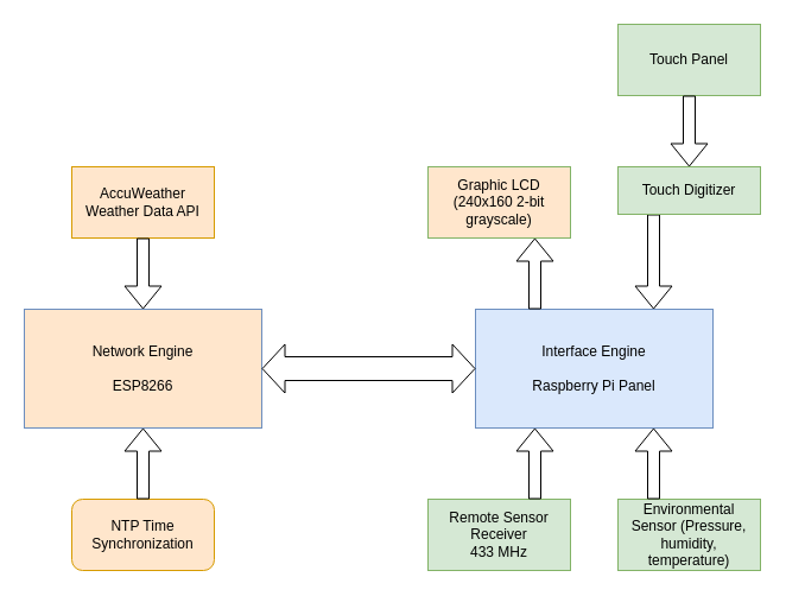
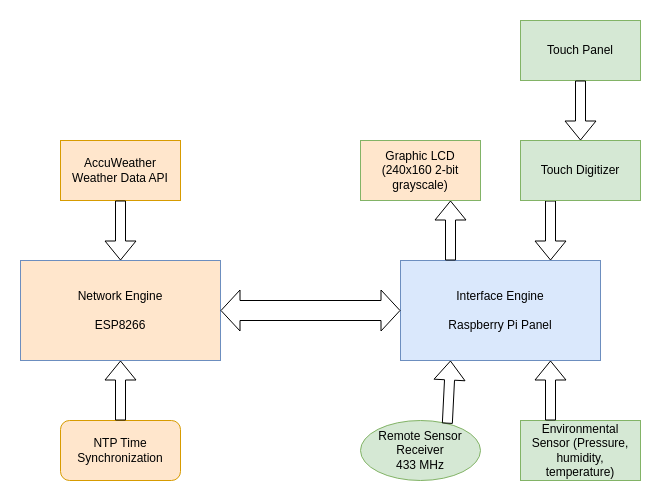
- <mxCell id="9" value="Touch Digitizer" style="rounded=0;whiteSpace=wrap;html=1;fillColor=#d5e8d4;strokeColor=#82b366;" vertex="1" parent="1"><mxGeometry x="520" y="140" width="120" height="40" as="geometry" /></mxCell>
+ <mxCell id="9" value="Touch Digitizer" style="rounded=0;whiteSpace=wrap;html=1;fillColor=#d5e8d4;strokeColor=#82b366;" vertex="1" parent="1"><mxGeometry x="520" y="140" width="120" height="60" as="geometry" /></mxCell>
- <mxCell id="11" value="&lt;div&gt;Remote Sensor Receiver&lt;/div&gt;&lt;div&gt;433 MHz&lt;br&gt;&lt;/div&gt;" style="rounded=0;whiteSpace=wrap;html=1;fillColor=#d5e8d4;strokeColor=#82b366;" vertex="1" parent="1"><mxGeometry x="360" y="420" width="120" height="60" as="geometry" /></mxCell>
+ <mxCell id="11" value="&lt;div&gt;Remote Sensor Receiver&lt;/div&gt;&lt;div&gt;433 MHz&lt;br&gt;&lt;/div&gt;" style="ellipse;whiteSpace=wrap;html=1;fillColor=#d5e8d4;strokeColor=#82b366;" vertex="1" parent="1"><mxGeometry x="360" y="420" width="120" height="60" as="geometry" /></mxCell>
